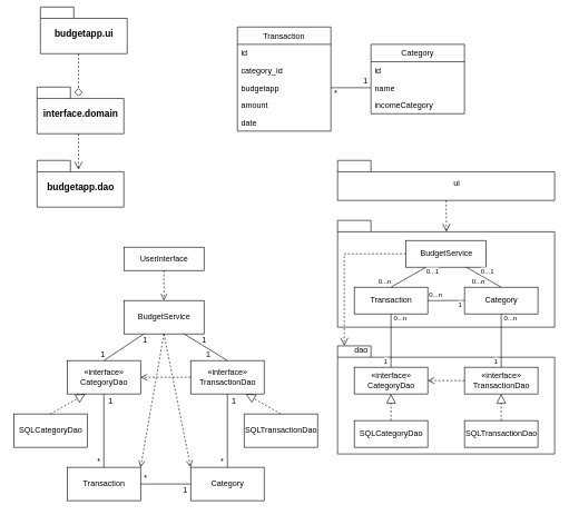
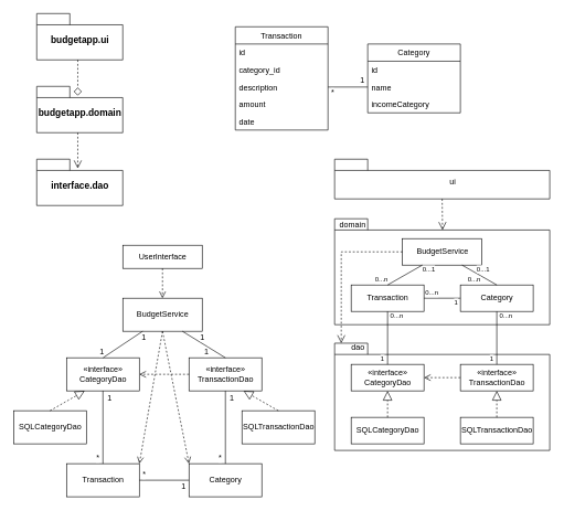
- <mxCell id="2" value="&lt;font style=&quot;font-size: 14px&quot; face=&quot;Helvetica&quot;&gt;budgetapp.ui&lt;/font&gt;" style="shape=folder;fontStyle=1;spacingTop=10;tabWidth=50;tabHeight=17;tabPosition=left;html=1;rounded=0;shadow=0;comic=0;labelBackgroundColor=none;strokeWidth=1;fontFamily=Verdana;fontSize=10;align=center;" parent="1" vertex="1"><mxGeometry x="60" y="10" width="130" height="70" as="geometry" /></mxCell>
+ <mxCell id="2" value="&lt;font style=&quot;font-size: 14px&quot; face=&quot;Helvetica&quot;&gt;budgetapp.ui&lt;/font&gt;" style="shape=folder;fontStyle=1;spacingTop=10;tabWidth=50;tabHeight=17;tabPosition=left;html=1;rounded=0;shadow=0;comic=0;labelBackgroundColor=none;strokeWidth=1;fontFamily=Verdana;fontSize=10;align=center;" parent="1" vertex="1"><mxGeometry x="55" y="20" width="130" height="70" as="geometry" /></mxCell>
- <mxCell id="10" value="budgetapp" style="text;strokeColor=none;fillColor=none;align=left;verticalAlign=top;spacingLeft=4;spacingRight=4;overflow=hidden;rotatable=0;points=[[0,0.5],[1,0.5]];portConstraint=eastwest;" parent="7" vertex="1"><mxGeometry y="78" width="140" height="26" as="geometry" /></mxCell>
+ <mxCell id="10" value="description" style="text;strokeColor=none;fillColor=none;align=left;verticalAlign=top;spacingLeft=4;spacingRight=4;overflow=hidden;rotatable=0;points=[[0,0.5],[1,0.5]];portConstraint=eastwest;" parent="7" vertex="1"><mxGeometry y="78" width="140" height="26" as="geometry" /></mxCell>
- <mxCell id="4" value="&lt;font style=&quot;font-size: 14px&quot; face=&quot;Helvetica&quot;&gt;interface.domain&lt;/font&gt;" style="shape=folder;fontStyle=1;spacingTop=10;tabWidth=50;tabHeight=17;tabPosition=left;html=1;rounded=0;shadow=0;comic=0;labelBackgroundColor=none;strokeWidth=1;fontFamily=Verdana;fontSize=10;align=center;" parent="1" vertex="1"><mxGeometry x="55" y="130" width="130" height="70" as="geometry" /></mxCell>
+ <mxCell id="4" value="&lt;font style=&quot;font-size: 14px&quot; face=&quot;Helvetica&quot;&gt;budgetapp.domain&lt;/font&gt;" style="shape=folder;fontStyle=1;spacingTop=10;tabWidth=50;tabHeight=17;tabPosition=left;html=1;rounded=0;shadow=0;comic=0;labelBackgroundColor=none;strokeWidth=1;fontFamily=Verdana;fontSize=10;align=center;" parent="1" vertex="1"><mxGeometry x="55" y="130" width="130" height="70" as="geometry" /></mxCell>
- <mxCell id="5" value="&lt;font style=&quot;font-size: 14px&quot; face=&quot;Helvetica&quot;&gt;budgetapp.dao&lt;/font&gt;" style="shape=folder;fontStyle=1;spacingTop=10;tabWidth=50;tabHeight=17;tabPosition=left;html=1;rounded=0;shadow=0;comic=0;labelBackgroundColor=none;strokeWidth=1;fontFamily=Verdana;fontSize=10;align=center;" parent="1" vertex="1"><mxGeometry x="55" y="240" width="130" height="70" as="geometry" /></mxCell>
+ <mxCell id="5" value="&lt;font style=&quot;font-size: 14px&quot; face=&quot;Helvetica&quot;&gt;interface.dao&lt;/font&gt;" style="shape=folder;fontStyle=1;spacingTop=10;tabWidth=50;tabHeight=17;tabPosition=left;html=1;rounded=0;shadow=0;comic=0;labelBackgroundColor=none;strokeWidth=1;fontFamily=Verdana;fontSize=10;align=center;" parent="1" vertex="1"><mxGeometry x="55" y="240" width="130" height="70" as="geometry" /></mxCell>
+ <mxCell id="46" value="domain" style="text;html=1;align=center;verticalAlign=middle;resizable=0;points=[];autosize=1;" parent="1" vertex="1"><mxGeometry x="507" y="330" width="50" height="20" as="geometry" /></mxCell>
